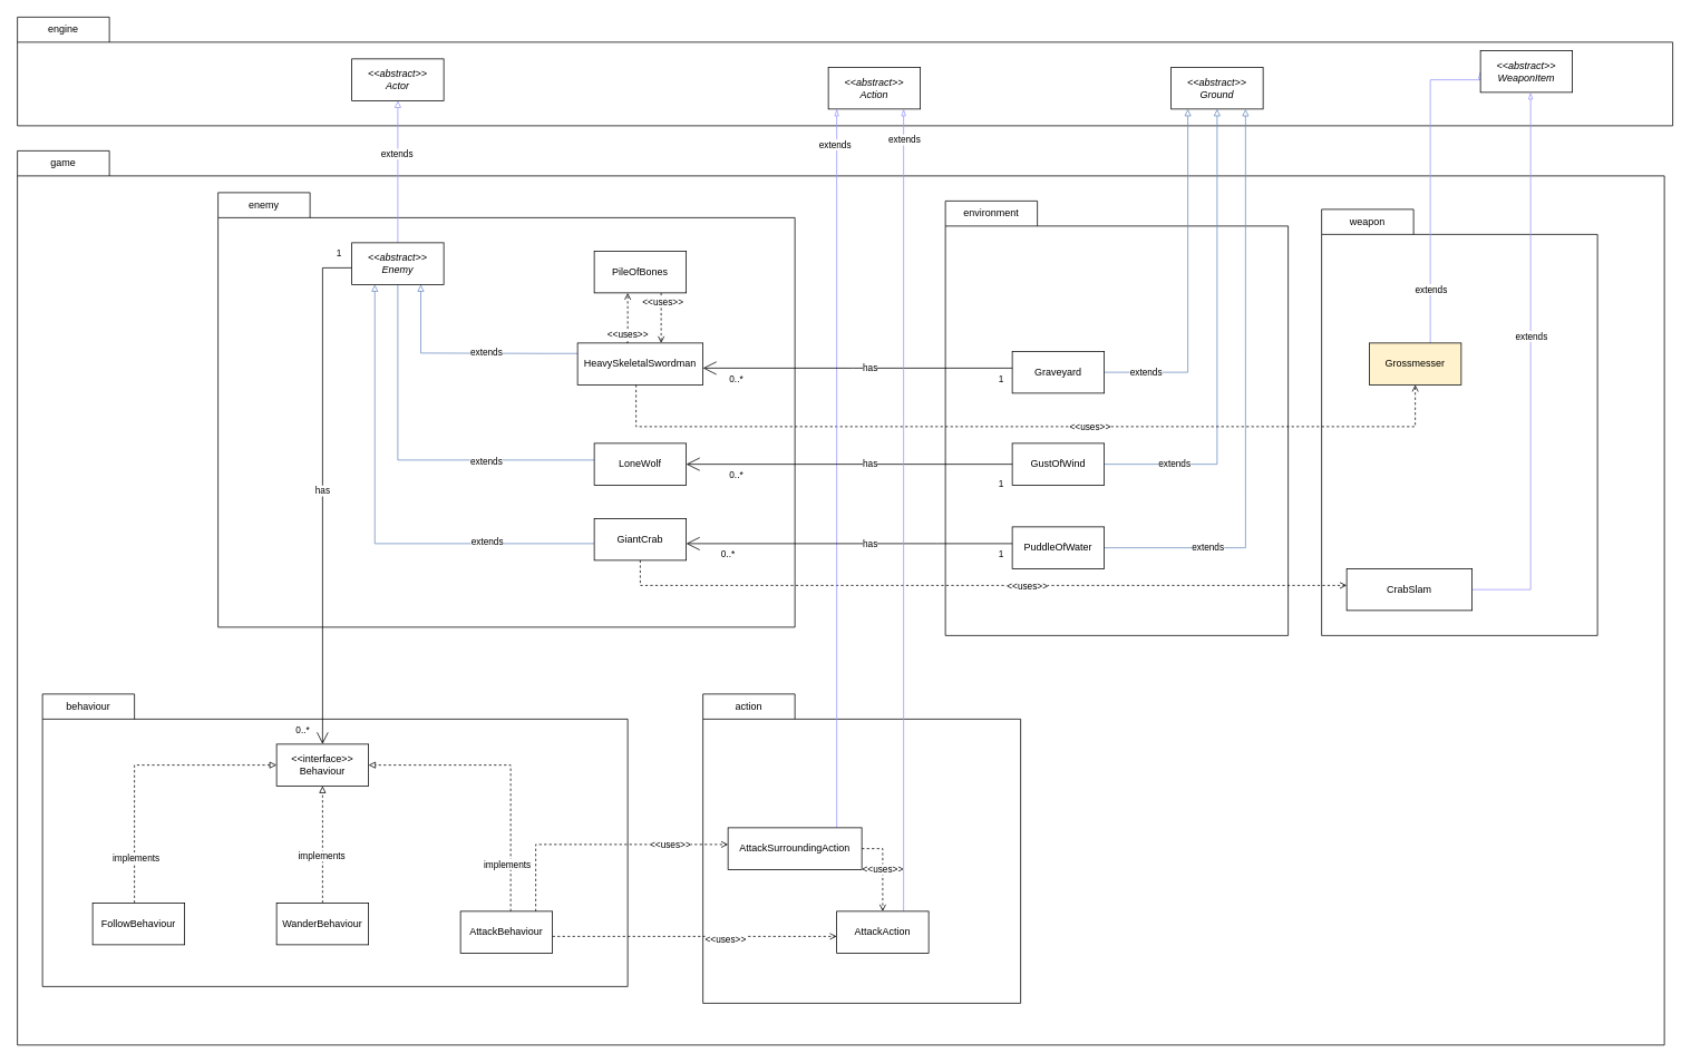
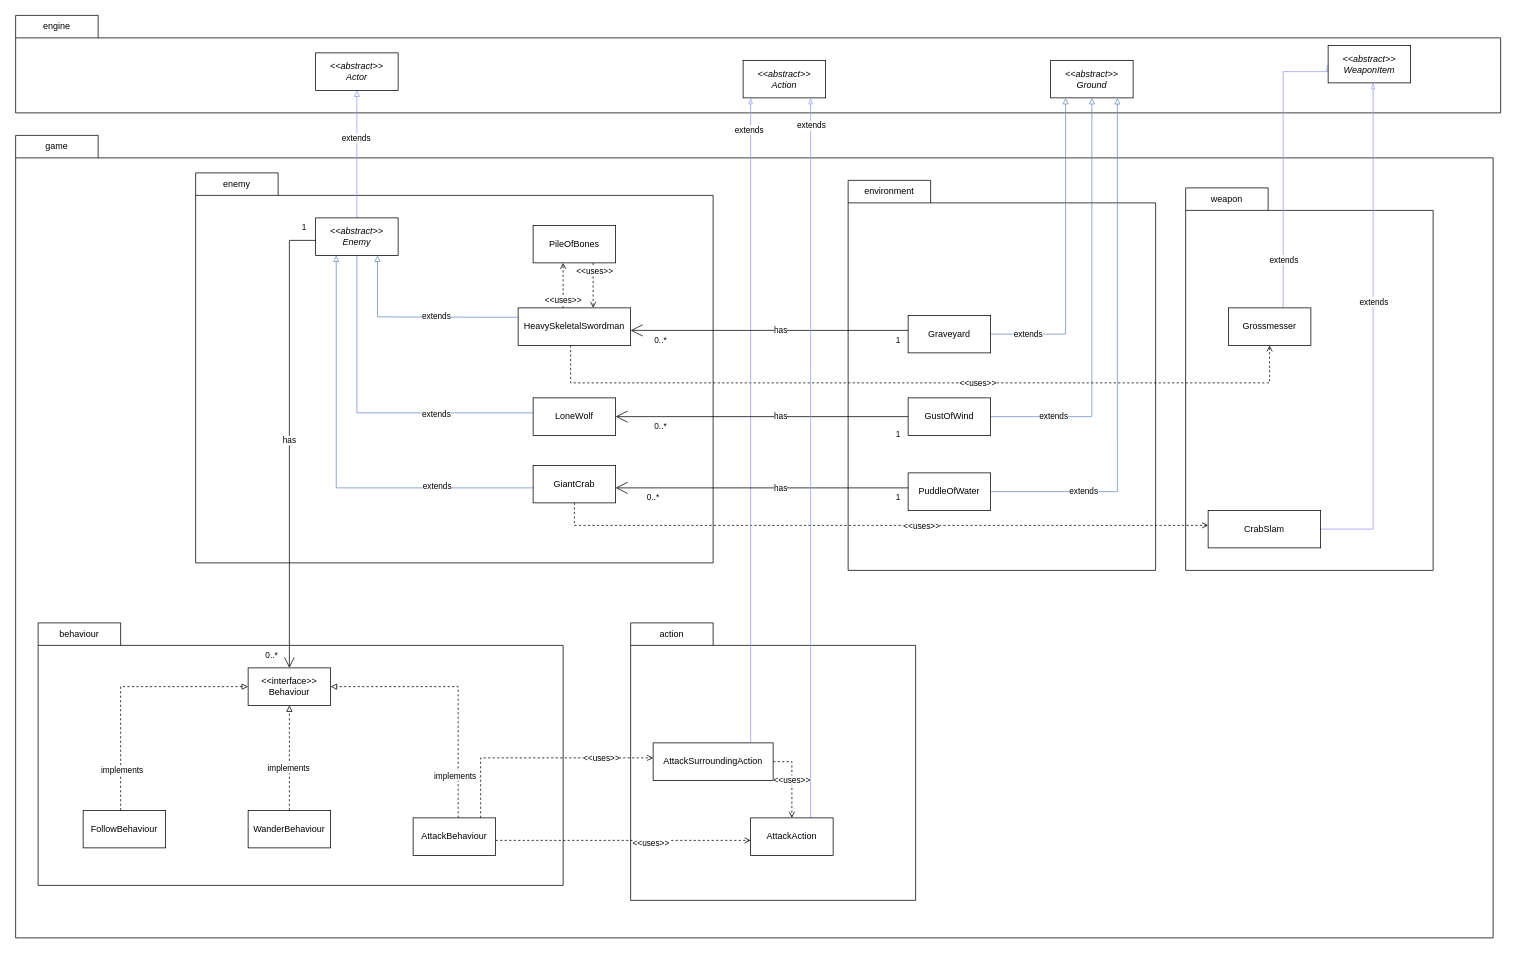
- <mxCell id="15" value="Grossmesser" style="html=1;whiteSpace=wrap;fillColor=#fff2cc;" parent="6" vertex="1"><mxGeometry x="1637" y="410" width="110" height="50" as="geometry" /></mxCell>
+ <mxCell id="15" value="Grossmesser" style="html=1;whiteSpace=wrap;" parent="6" vertex="1"><mxGeometry x="1637" y="410" width="110" height="50" as="geometry" /></mxCell>
